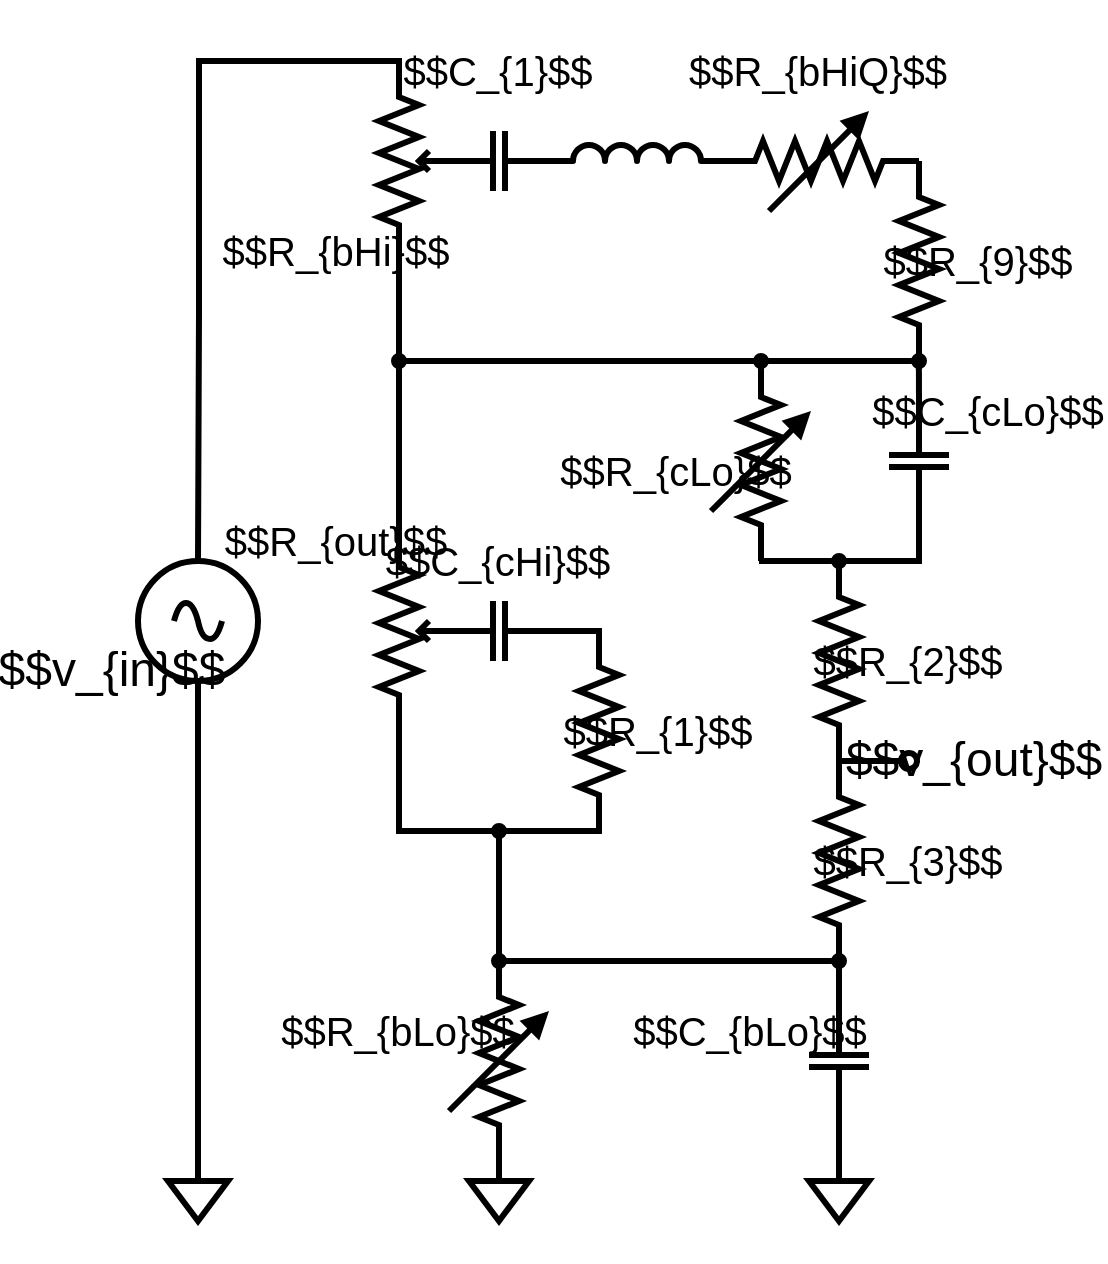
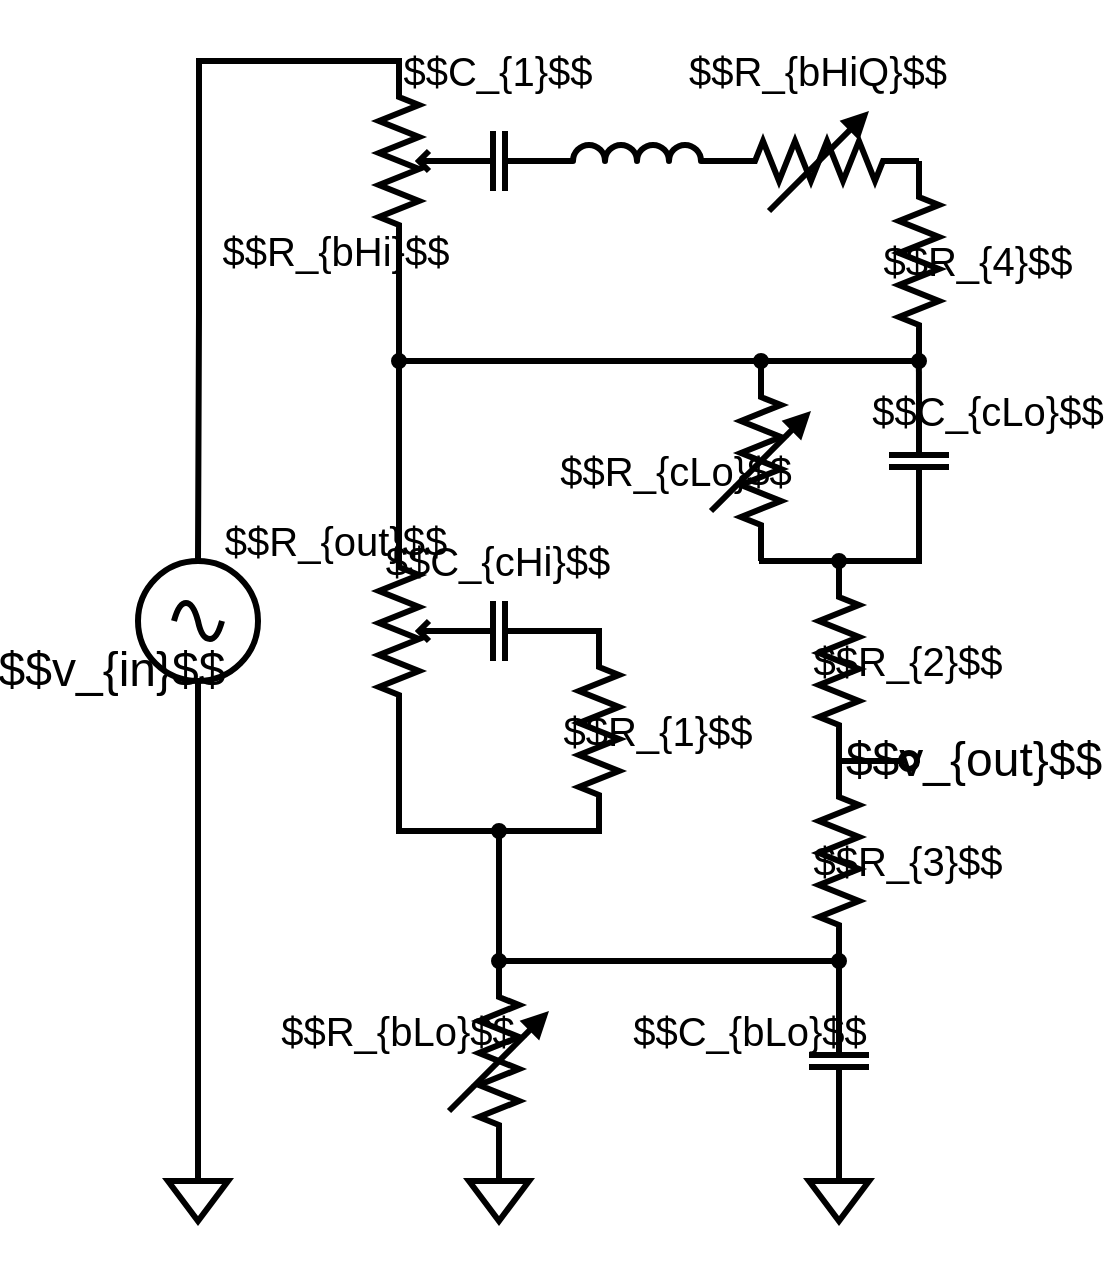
- <mxCell id="54" value="&lt;font style=&quot;font-size: 20px;&quot;&gt;$$R_{9}$$&lt;/font&gt;" style="text;html=1;strokeColor=none;fillColor=none;align=center;verticalAlign=middle;whiteSpace=wrap;rounded=0;strokeWidth=3;" parent="1" vertex="1"><mxGeometry x="453" y="115" width="60" height="30" as="geometry" /></mxCell>
+ <mxCell id="54" value="&lt;font style=&quot;font-size: 20px;&quot;&gt;$$R_{4}$$&lt;/font&gt;" style="text;html=1;strokeColor=none;fillColor=none;align=center;verticalAlign=middle;whiteSpace=wrap;rounded=0;strokeWidth=3;" parent="1" vertex="1"><mxGeometry x="453" y="115" width="60" height="30" as="geometry" /></mxCell>
